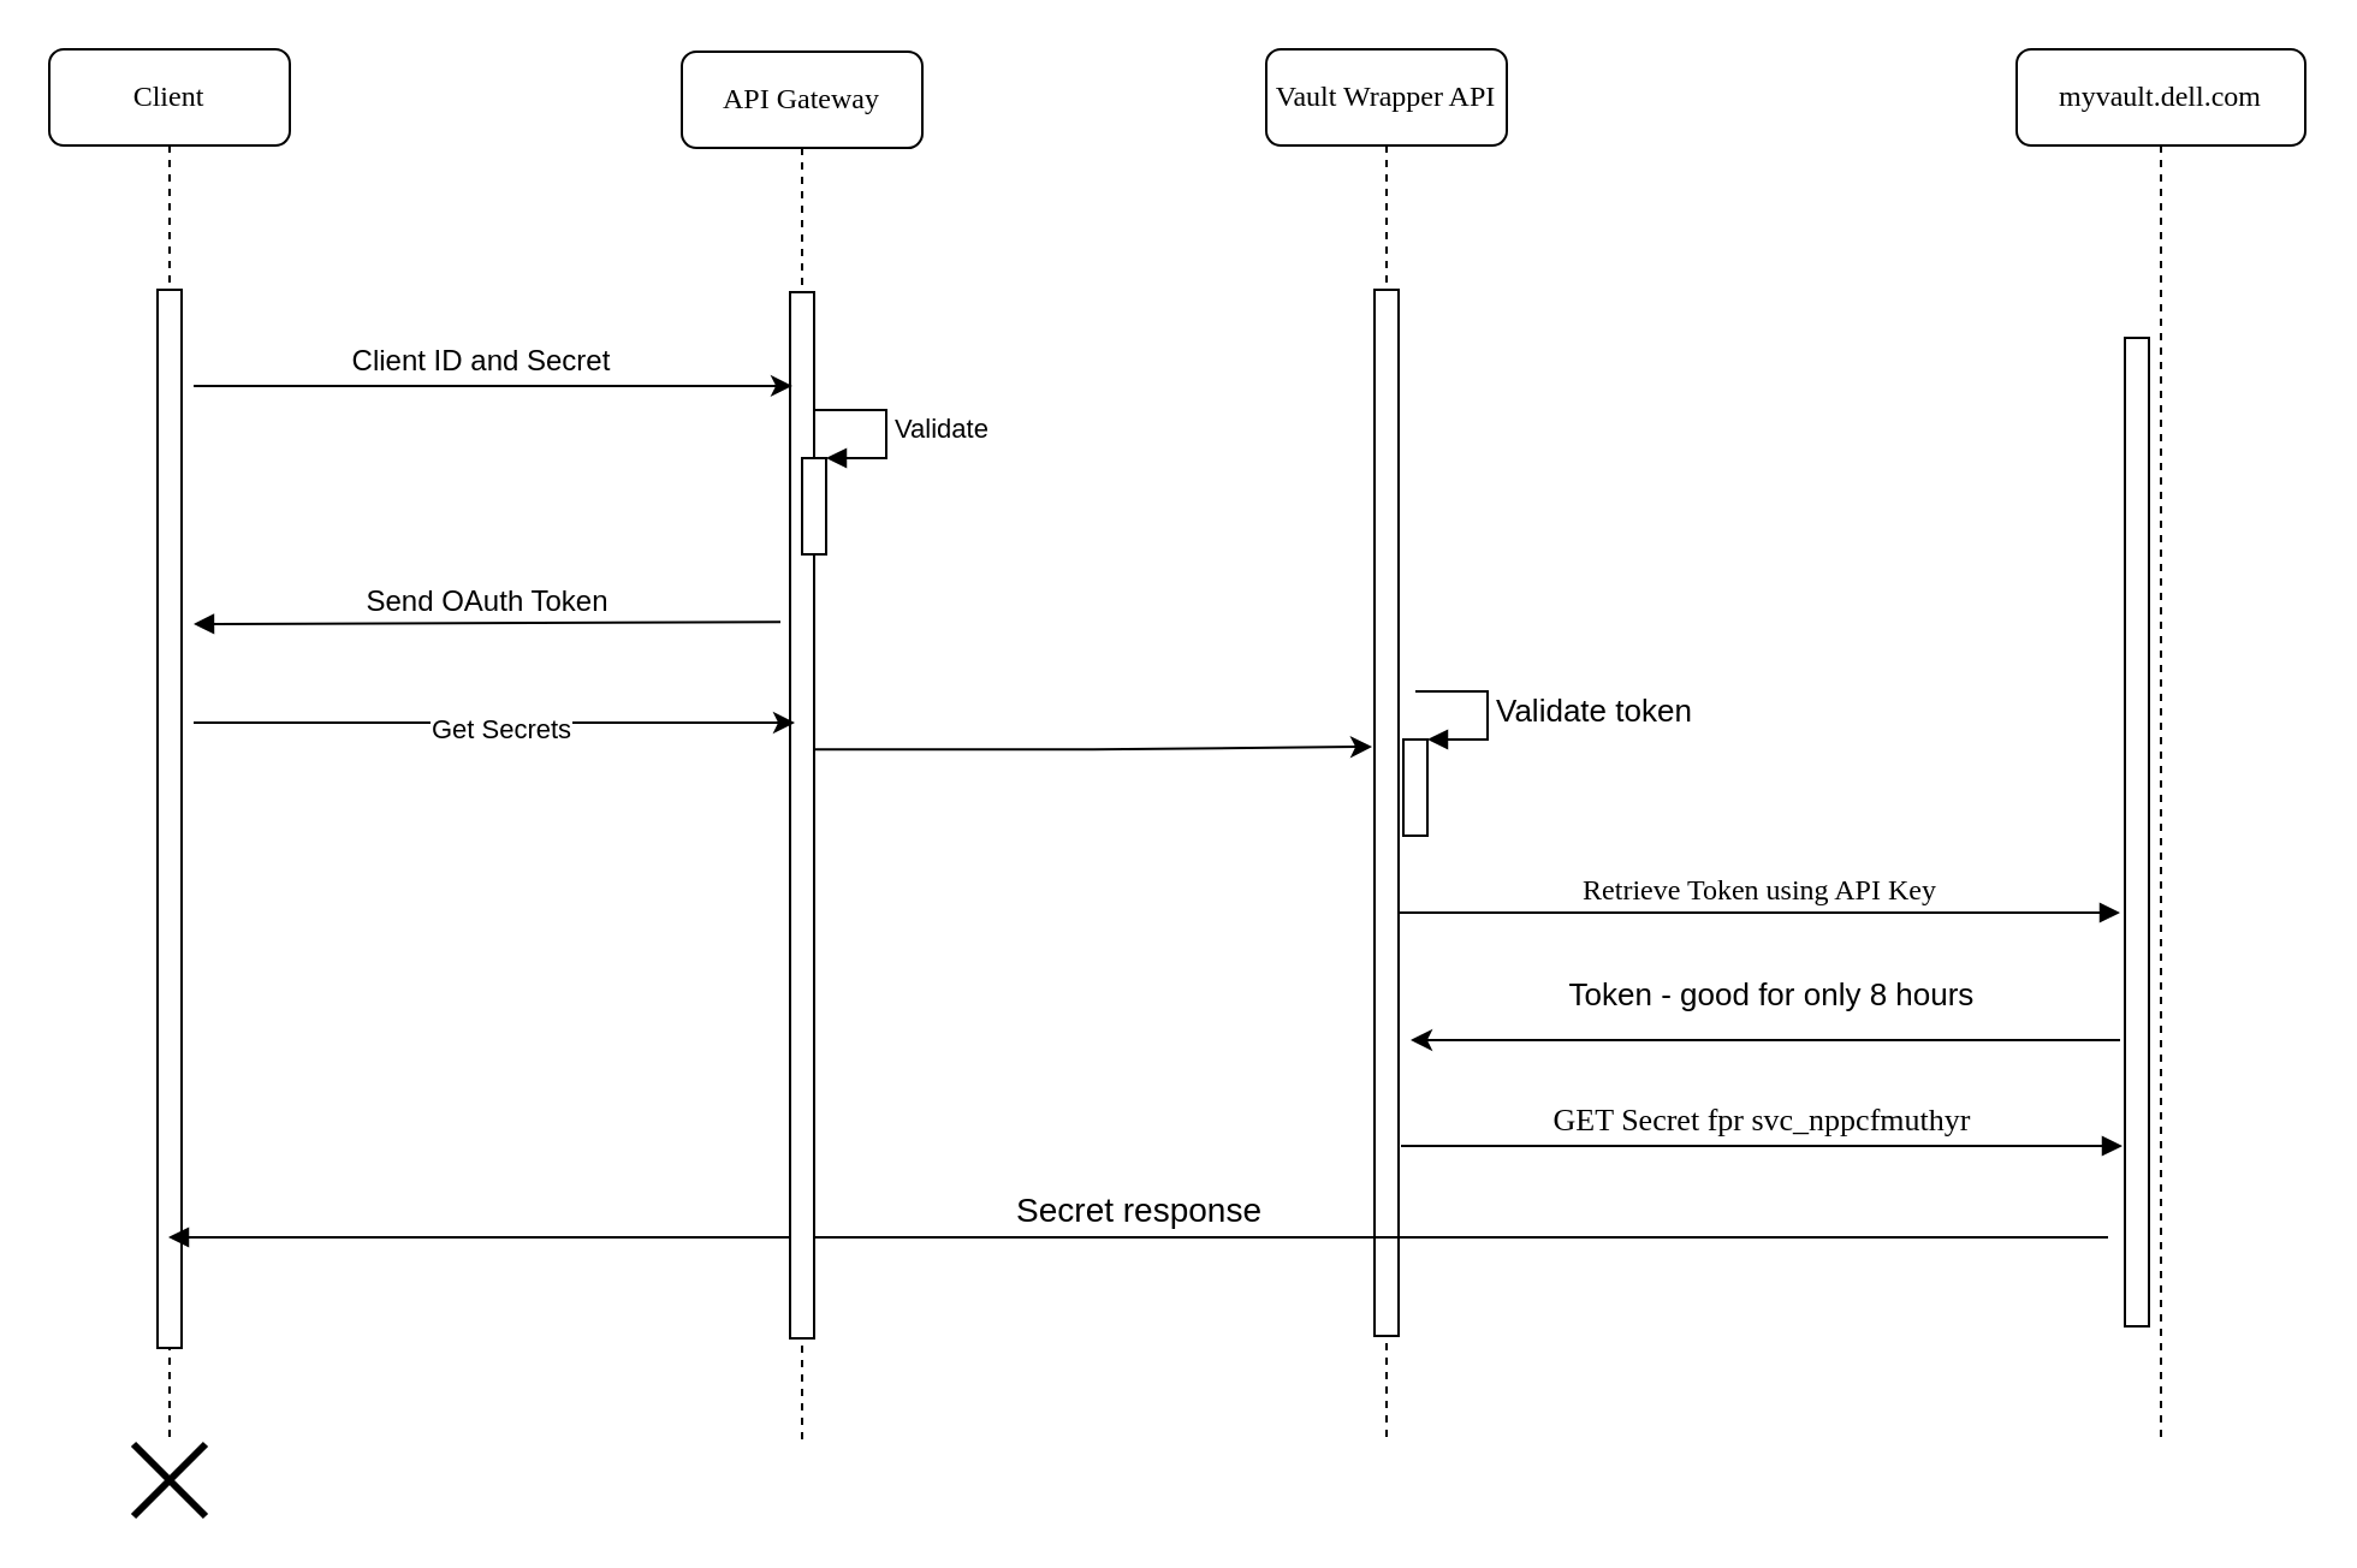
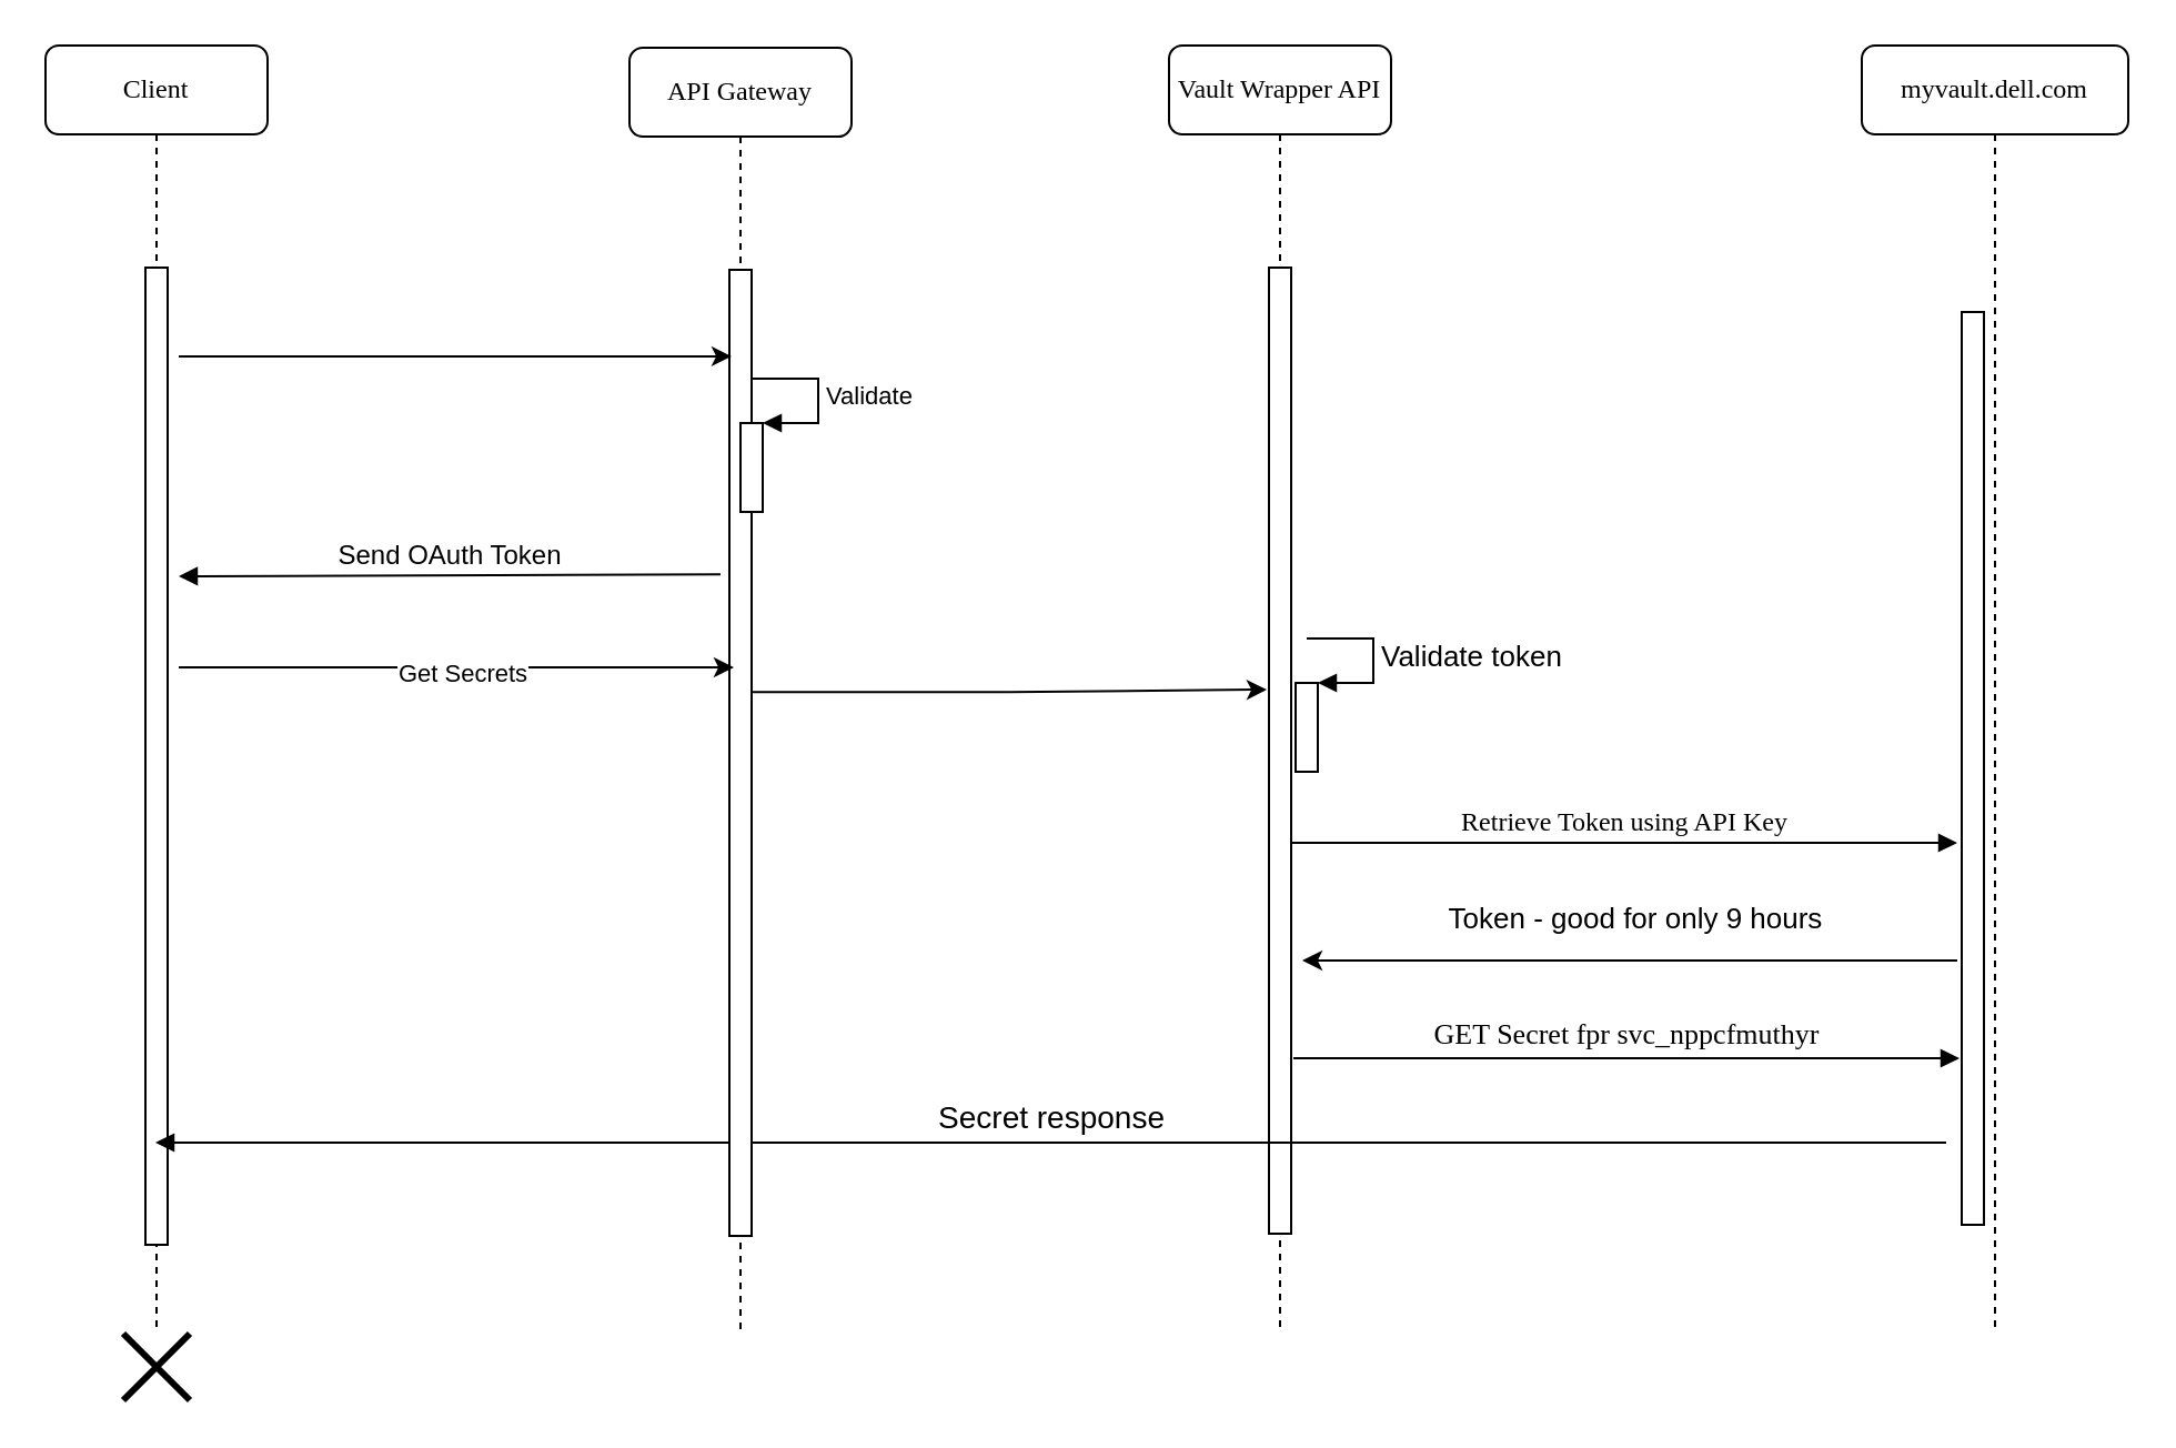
- <mxCell id="11" value="Client ID and Secret" style="text;html=1;strokeColor=none;fillColor=none;align=center;verticalAlign=middle;whiteSpace=wrap;rounded=0;" parent="1" vertex="1"><mxGeometry x="140" y="140" width="120" height="20" as="geometry" /></mxCell>
- <mxCell id="13" value="&lt;font style=&quot;font-size: 13px&quot;&gt;Token - good for only 8 hours&lt;/font&gt;" style="text;html=1;strokeColor=none;fillColor=none;align=center;verticalAlign=middle;whiteSpace=wrap;rounded=0;" parent="1" vertex="1"><mxGeometry x="617" y="403" width="239" height="20" as="geometry" /></mxCell>
+ <mxCell id="13" value="&lt;font style=&quot;font-size: 13px&quot;&gt;Token - good for only 9 hours&lt;/font&gt;" style="text;html=1;strokeColor=none;fillColor=none;align=center;verticalAlign=middle;whiteSpace=wrap;rounded=0;" parent="1" vertex="1"><mxGeometry x="617" y="403" width="239" height="20" as="geometry" /></mxCell>
